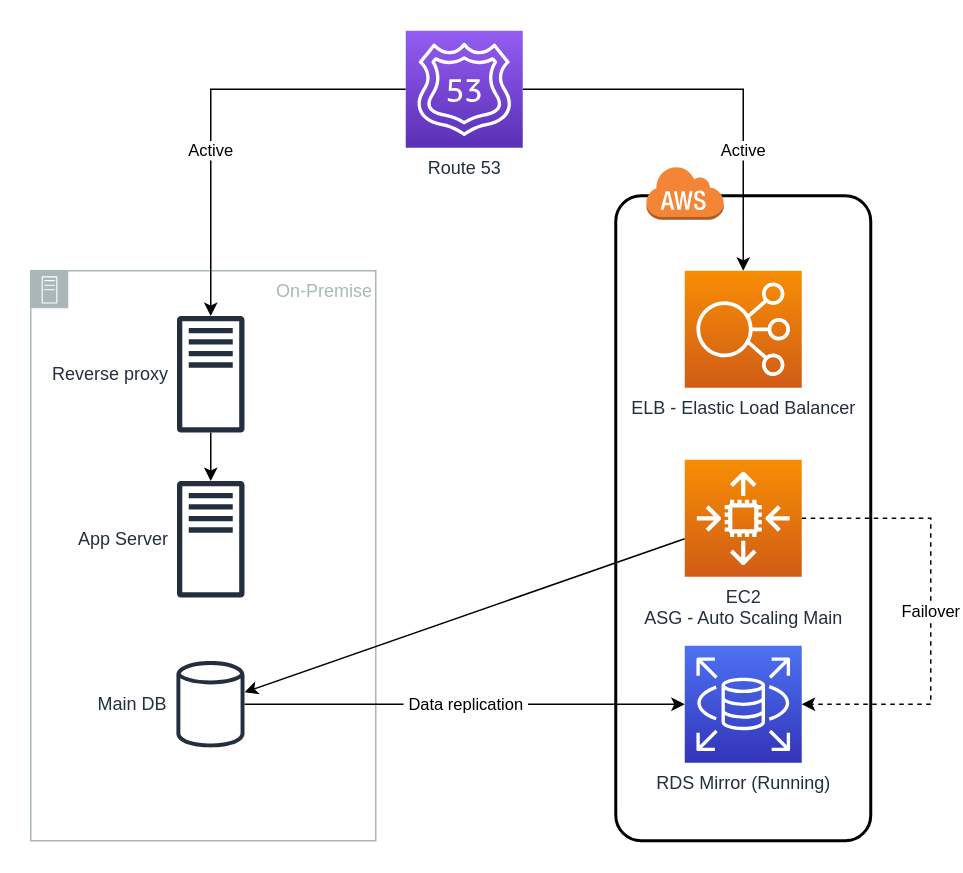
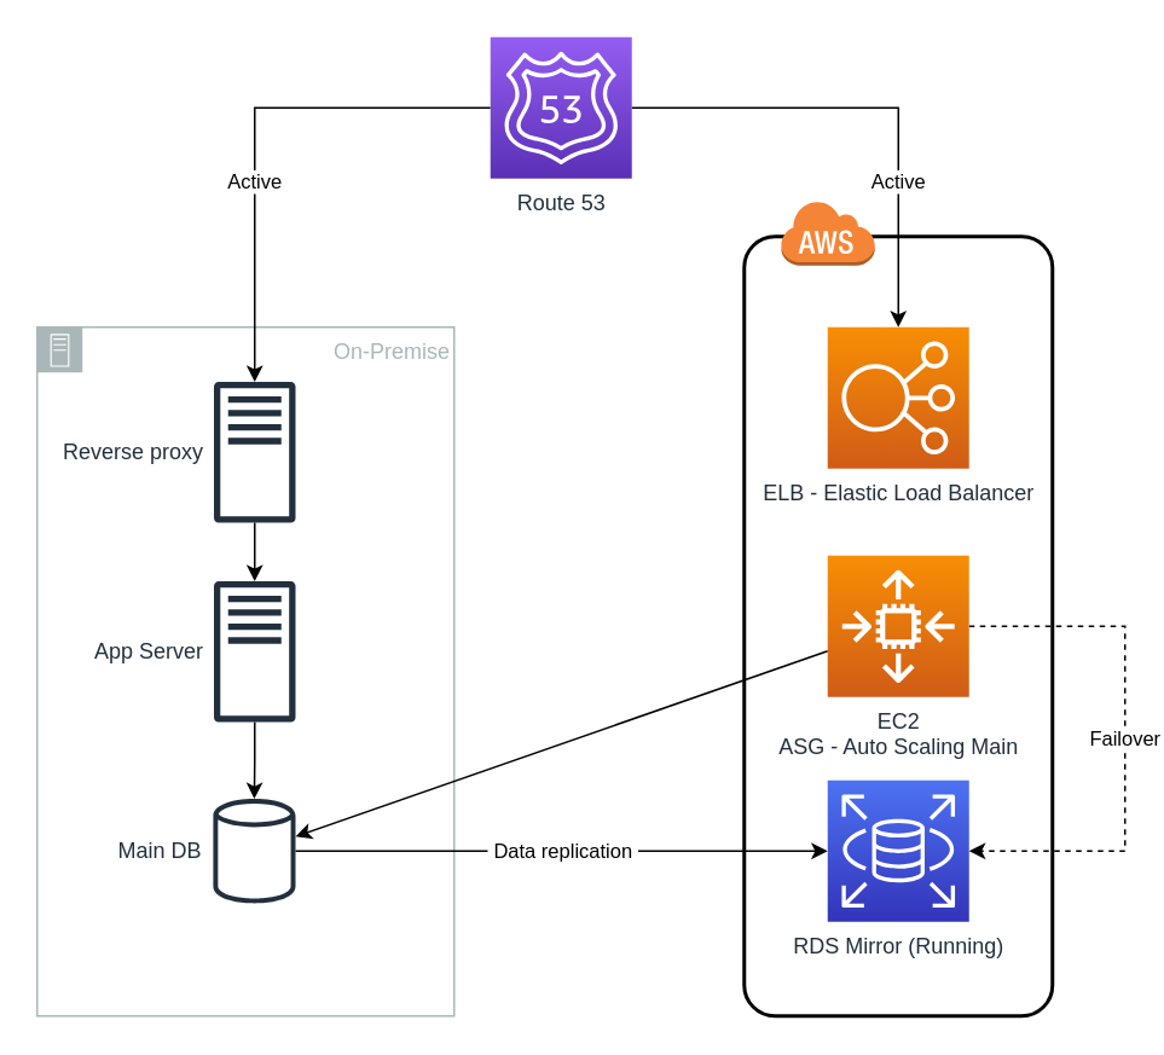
+ <mxCell id="17" style="edgeStyle=orthogonalEdgeStyle;rounded=0;orthogonalLoop=1;jettySize=auto;html=1;" edge="1" parent="1" source="18" target="6"><mxGeometry relative="1" as="geometry" /></mxCell>
